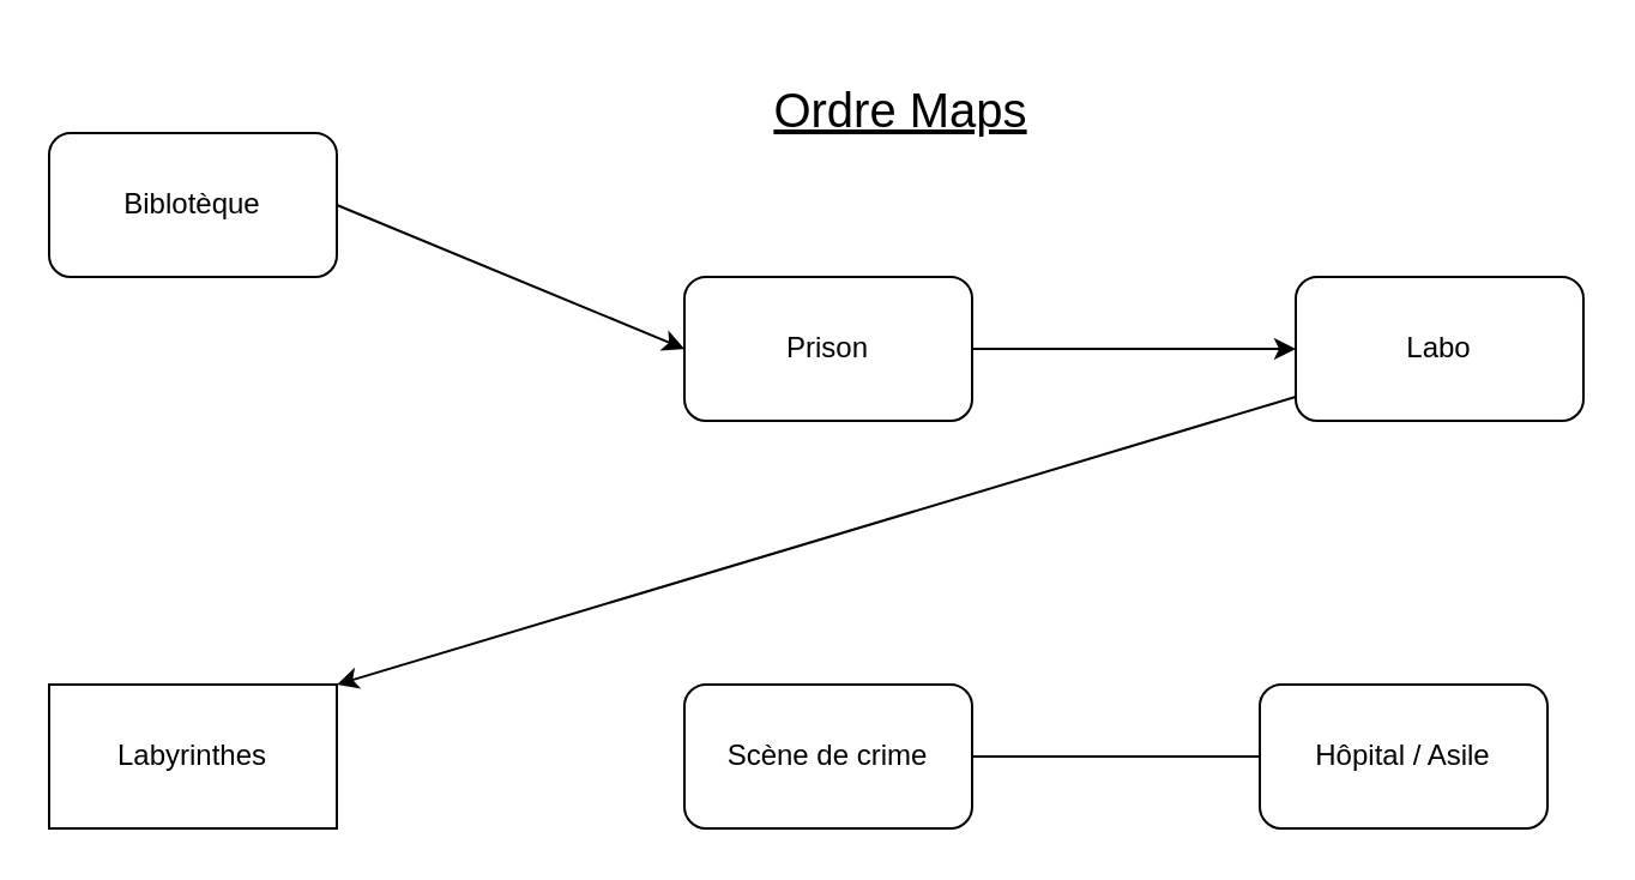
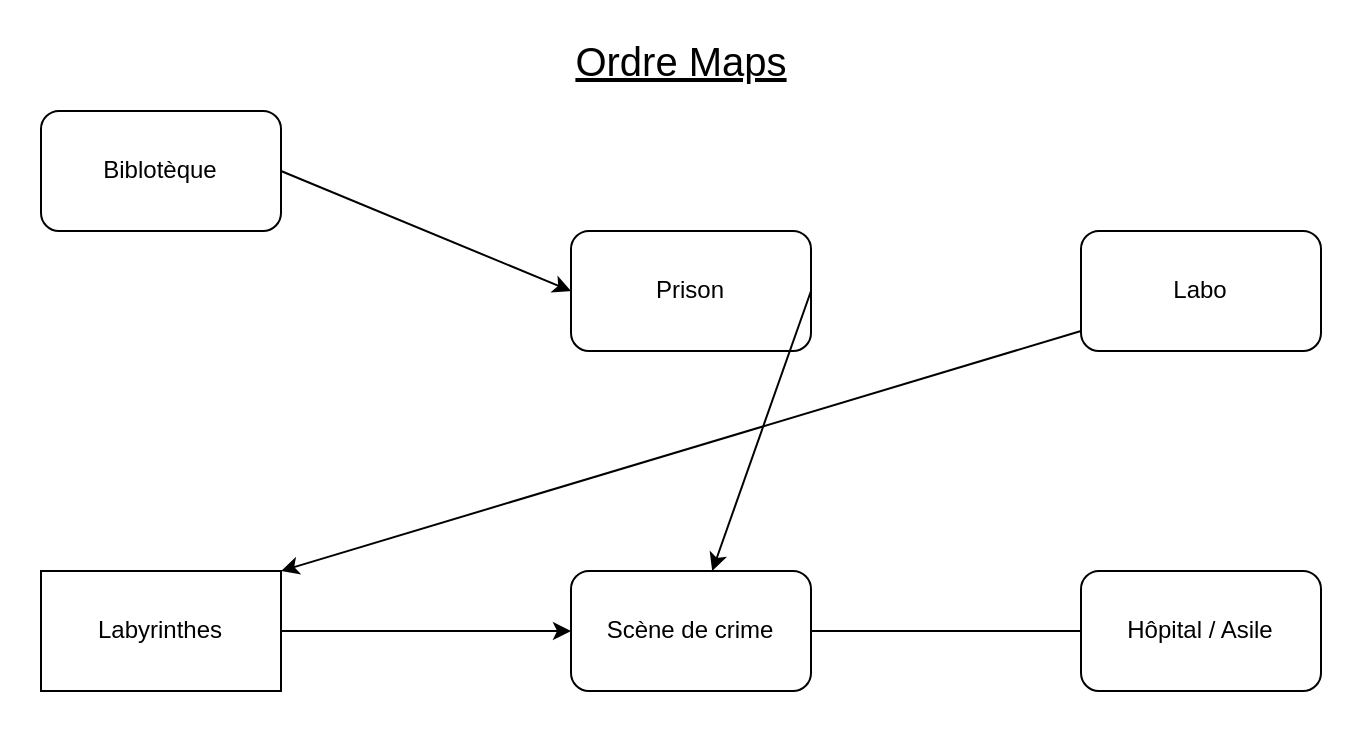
- <mxCell id="13" value="&lt;font style=&quot;font-size: 20px&quot;&gt;&lt;u&gt;&lt;font style=&quot;font-size: 20px&quot;&gt;Ordre Maps&lt;br&gt;&lt;/font&gt;&lt;/u&gt;&lt;/font&gt;" style="text;html=1;align=center;verticalAlign=middle;resizable=0;points=[];autosize=1;strokeColor=none;fillColor=none;" parent="1" vertex="1"><mxGeometry x="315" y="35" width="120" height="20" as="geometry" /></mxCell>
+ <mxCell id="13" value="&lt;font style=&quot;font-size: 20px&quot;&gt;&lt;u&gt;&lt;font style=&quot;font-size: 20px&quot;&gt;Ordre Maps&lt;br&gt;&lt;/font&gt;&lt;/u&gt;&lt;/font&gt;" style="text;html=1;align=center;verticalAlign=middle;resizable=0;points=[];autosize=1;strokeColor=none;fillColor=none;" parent="1" vertex="1"><mxGeometry x="280" y="20" width="120" height="20" as="geometry" /></mxCell>
- <mxCell id="9" value="" style="endArrow=classic;html=1;rounded=0;exitX=1;exitY=0.5;exitDx=0;exitDy=0;entryX=0;entryY=0.5;entryDx=0;entryDy=0;" parent="1" source="3" target="4" edge="1"><mxGeometry width="50" height="50" relative="1" as="geometry"><mxPoint x="310" y="195" as="sourcePoint" /><mxPoint x="360" y="145" as="targetPoint" /></mxGeometry></mxCell>
+ <mxCell id="9" value="" style="endArrow=classic;html=1;rounded=0;exitX=1;exitY=0.5;exitDx=0;exitDy=0;" parent="1" source="3" target="6" edge="1"><mxGeometry width="50" height="50" relative="1" as="geometry"><mxPoint x="310" y="195" as="sourcePoint" /><mxPoint x="360" y="145" as="targetPoint" /></mxGeometry></mxCell>
+ <mxCell id="11" value="" style="endArrow=classic;html=1;rounded=0;exitX=1;exitY=0.5;exitDx=0;exitDy=0;entryX=0;entryY=0.5;entryDx=0;entryDy=0;" parent="1" source="7" target="6" edge="1"><mxGeometry width="50" height="50" relative="1" as="geometry"><mxPoint x="250" y="225" as="sourcePoint" /><mxPoint x="300" y="175" as="targetPoint" /></mxGeometry></mxCell>
- <mxCell id="5" value="&lt;span style=&quot;white-space: pre&quot;&gt;Hôpital / Asile&lt;/span&gt;&lt;span style=&quot;white-space: pre&quot;&gt;&lt;/span&gt;" style="rounded=1;whiteSpace=wrap;html=1;" parent="1" vertex="1"><mxGeometry x="525" y="285" width="120" height="60" as="geometry" /></mxCell>
+ <mxCell id="5" value="&lt;span style=&quot;white-space: pre&quot;&gt;Hôpital / Asile&lt;/span&gt;&lt;span style=&quot;white-space: pre&quot;&gt;&lt;/span&gt;" style="rounded=1;whiteSpace=wrap;html=1;" parent="1" vertex="1"><mxGeometry x="540" y="285" width="120" height="60" as="geometry" /></mxCell>
